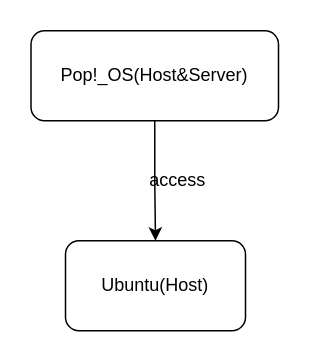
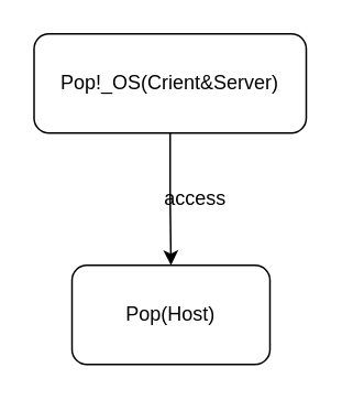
- <mxCell id="3" value="Pop!_OS(Host&amp;amp;Server)" style="rounded=1;whiteSpace=wrap;html=1;" vertex="1" parent="1"><mxGeometry x="20" y="20" width="165" height="60" as="geometry" /></mxCell>
+ <mxCell id="3" value="Pop!_OS(Crient&amp;amp;Server)" style="rounded=1;whiteSpace=wrap;html=1;" vertex="1" parent="1"><mxGeometry x="20" y="20" width="165" height="60" as="geometry" /></mxCell>
- <mxCell id="4" value="&lt;div&gt;Ubuntu(Host)&lt;/div&gt;" style="rounded=1;whiteSpace=wrap;html=1;" vertex="1" parent="1"><mxGeometry x="43" y="160" width="120" height="60" as="geometry" /></mxCell>
+ <mxCell id="4" value="&lt;div&gt;Pop(Host)&lt;/div&gt;" style="rounded=1;whiteSpace=wrap;html=1;" vertex="1" parent="1"><mxGeometry x="43" y="160" width="120" height="60" as="geometry" /></mxCell>
